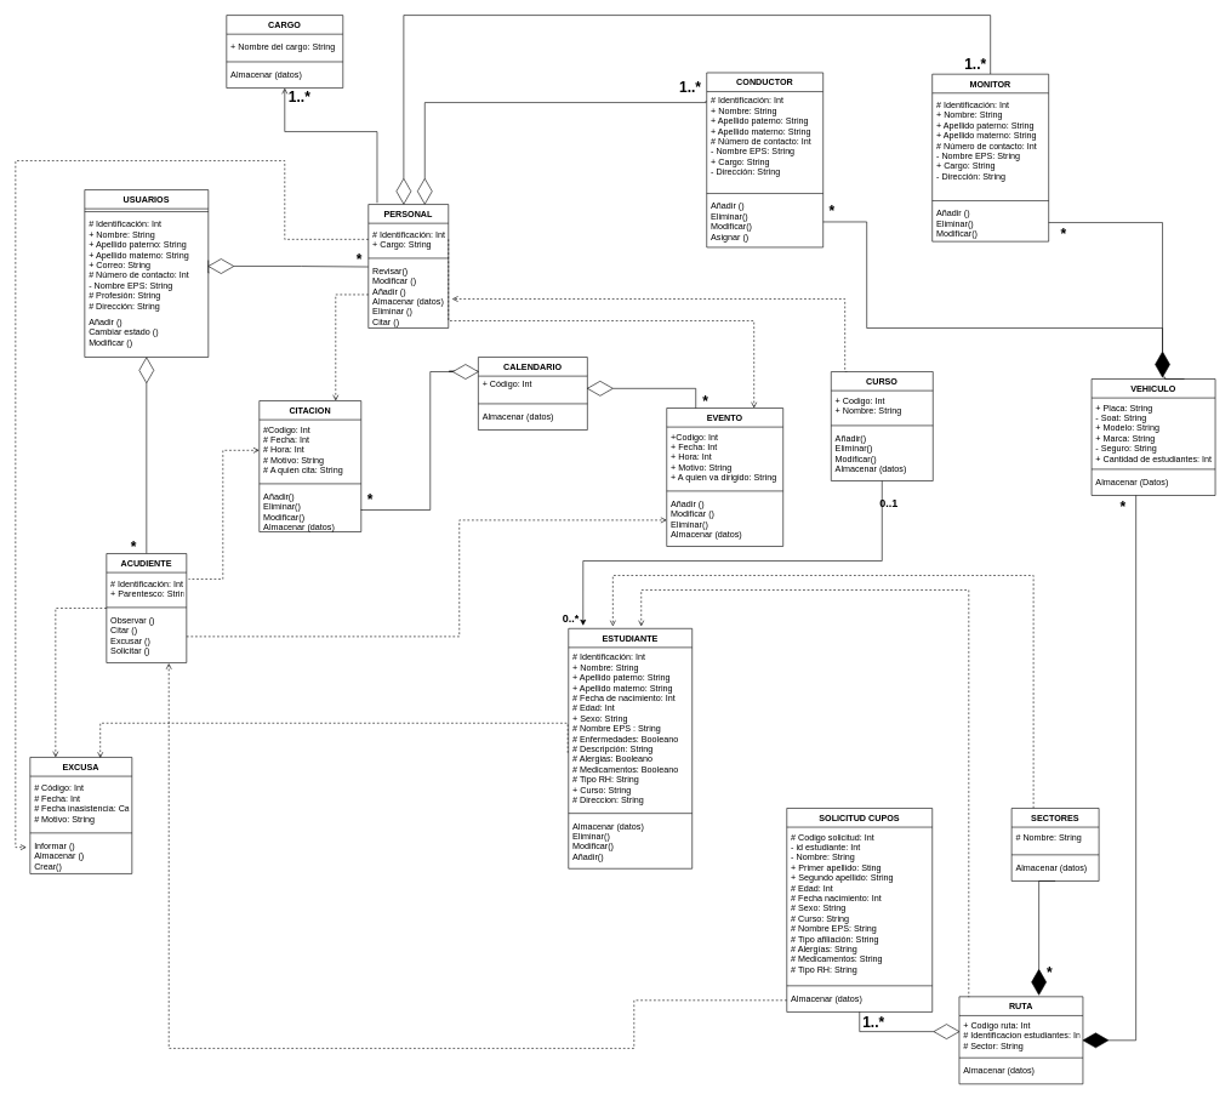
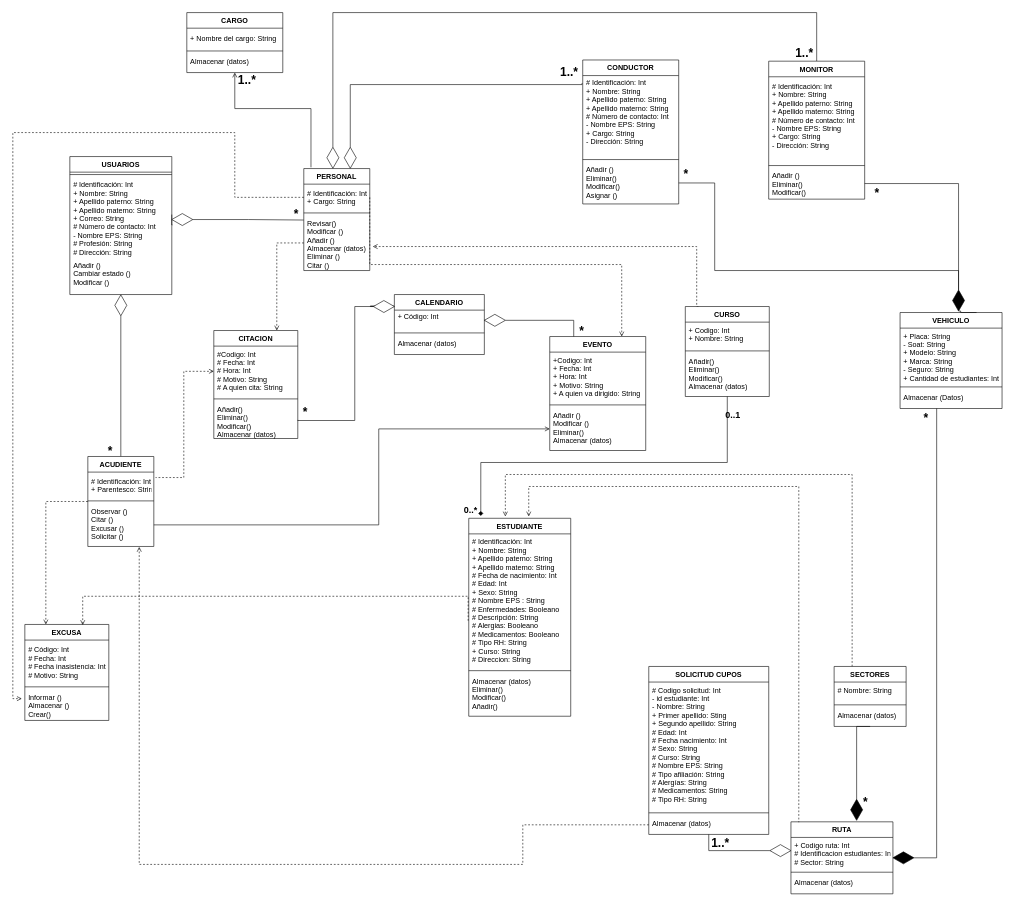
- <mxCell id="70" style="rounded=0;orthogonalLoop=1;jettySize=auto;html=1;exitX=1;exitY=0.5;exitDx=0;exitDy=0;entryX=0;entryY=0.5;entryDx=0;entryDy=0;endArrow=open;endFill=0;dashed=1;edgeStyle=orthogonalEdgeStyle;" edge="1" parent="1" source="17" target="55"><mxGeometry relative="1" as="geometry"><Array as="points"><mxPoint x="630.91" y="874" /><mxPoint x="630.91" y="714" /></Array></mxGeometry></mxCell>
+ <mxCell id="70" style="rounded=0;orthogonalLoop=1;jettySize=auto;html=1;exitX=1;exitY=0.5;exitDx=0;exitDy=0;entryX=0;entryY=0.5;entryDx=0;entryDy=0;endArrow=open;endFill=0;dashed=0;edgeStyle=orthogonalEdgeStyle;" edge="1" parent="1" source="17" target="55"><mxGeometry relative="1" as="geometry"><Array as="points"><mxPoint x="630.91" y="874" /><mxPoint x="630.91" y="714" /></Array></mxGeometry></mxCell>
- <mxCell id="57" style="edgeStyle=orthogonalEdgeStyle;rounded=0;orthogonalLoop=1;jettySize=auto;html=1;entryX=0.118;entryY=-0.012;entryDx=0;entryDy=0;entryPerimeter=0;" edge="1" parent="1" source="58" target="31"><mxGeometry relative="1" as="geometry"><Array as="points"><mxPoint x="1211.91" y="770" /><mxPoint x="800.91" y="770" /></Array></mxGeometry></mxCell>
+ <mxCell id="57" style="edgeStyle=orthogonalEdgeStyle;rounded=0;orthogonalLoop=1;jettySize=auto;html=1;entryX=0.118;entryY=-0.012;entryDx=0;entryDy=0;entryPerimeter=0;endArrow=diamond;" edge="1" parent="1" source="58" target="31"><mxGeometry relative="1" as="geometry"><Array as="points"><mxPoint x="1211.91" y="770" /><mxPoint x="800.91" y="770" /></Array></mxGeometry></mxCell>
- <mxCell id="36" value="# Código: Int&#10;# Fecha: Int&#10;# Fecha inasistencia: Cambiar&#10;# Motivo: String" style="text;strokeColor=none;fillColor=none;align=left;verticalAlign=middle;spacingLeft=4;spacingRight=4;overflow=hidden;rotatable=0;points=[[0,0.5],[1,0.5]];portConstraint=eastwest;" vertex="1" parent="35"><mxGeometry y="26" width="140" height="74" as="geometry" /></mxCell>
+ <mxCell id="36" value="# Código: Int&#10;# Fecha: Int&#10;# Fecha inasistencia: Int&#10;# Motivo: String" style="text;strokeColor=none;fillColor=none;align=left;verticalAlign=middle;spacingLeft=4;spacingRight=4;overflow=hidden;rotatable=0;points=[[0,0.5],[1,0.5]];portConstraint=eastwest;" vertex="1" parent="35"><mxGeometry y="26" width="140" height="74" as="geometry" /></mxCell>
